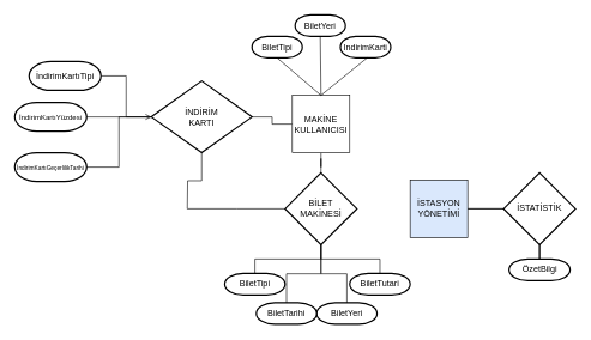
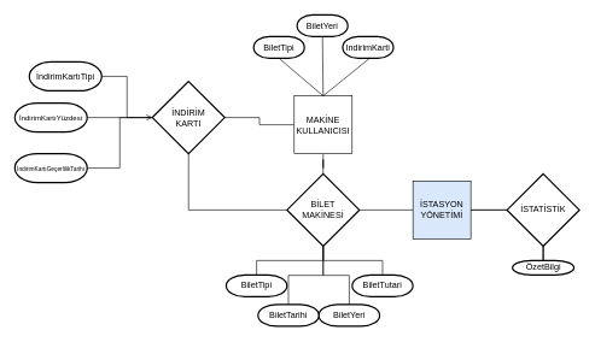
- <mxCell id="27" value="İNDİRİM&lt;br&gt;KARTI" style="strokeWidth=2;html=1;shape=mxgraph.flowchart.decision;whiteSpace=wrap;rounded=1;shadow=0;glass=0;comic=0;sketch=0;fontFamily=Helvetica;fontSize=12;fontColor=default;fillColor=default;" vertex="1" parent="1"><mxGeometry x="210" y="112" width="140" height="100" as="geometry" /></mxCell>
+ <mxCell id="27" value="İNDİRİM&lt;br&gt;KARTI" style="strokeWidth=2;html=1;shape=mxgraph.flowchart.decision;whiteSpace=wrap;rounded=1;shadow=0;glass=0;comic=0;sketch=0;fontFamily=Helvetica;fontSize=12;fontColor=default;fillColor=default;" vertex="1" parent="1"><mxGeometry x="210" y="112" width="100" height="100" as="geometry" /></mxCell>
+ <mxCell id="11" style="edgeStyle=orthogonalEdgeStyle;rounded=0;orthogonalLoop=1;jettySize=auto;html=1;entryX=0;entryY=0.5;entryDx=0;entryDy=0;fontFamily=Helvetica;fontSize=12;fontColor=default;endArrow=none;endFill=0;" parent="1" source="14" target="16" edge="1"><mxGeometry relative="1" as="geometry" /></mxCell>
- <mxCell id="25" value="ÖzetBilgi" style="strokeWidth=2;html=1;shape=mxgraph.flowchart.terminator;whiteSpace=wrap;rounded=1;shadow=0;glass=0;comic=0;sketch=0;fontFamily=Helvetica;fontSize=12;fontColor=default;fillColor=default;" parent="1" vertex="1"><mxGeometry x="707.5" y="360" width="85" height="30" as="geometry" /></mxCell>
+ <mxCell id="25" value="ÖzetBilgi" style="strokeWidth=2;html=1;shape=mxgraph.flowchart.terminator;whiteSpace=wrap;rounded=1;shadow=0;glass=0;comic=0;sketch=0;fontFamily=Helvetica;fontSize=12;fontColor=default;fillColor=default;" parent="1" vertex="1"><mxGeometry x="707.5" y="360" width="85" height="20" as="geometry" /></mxCell>
